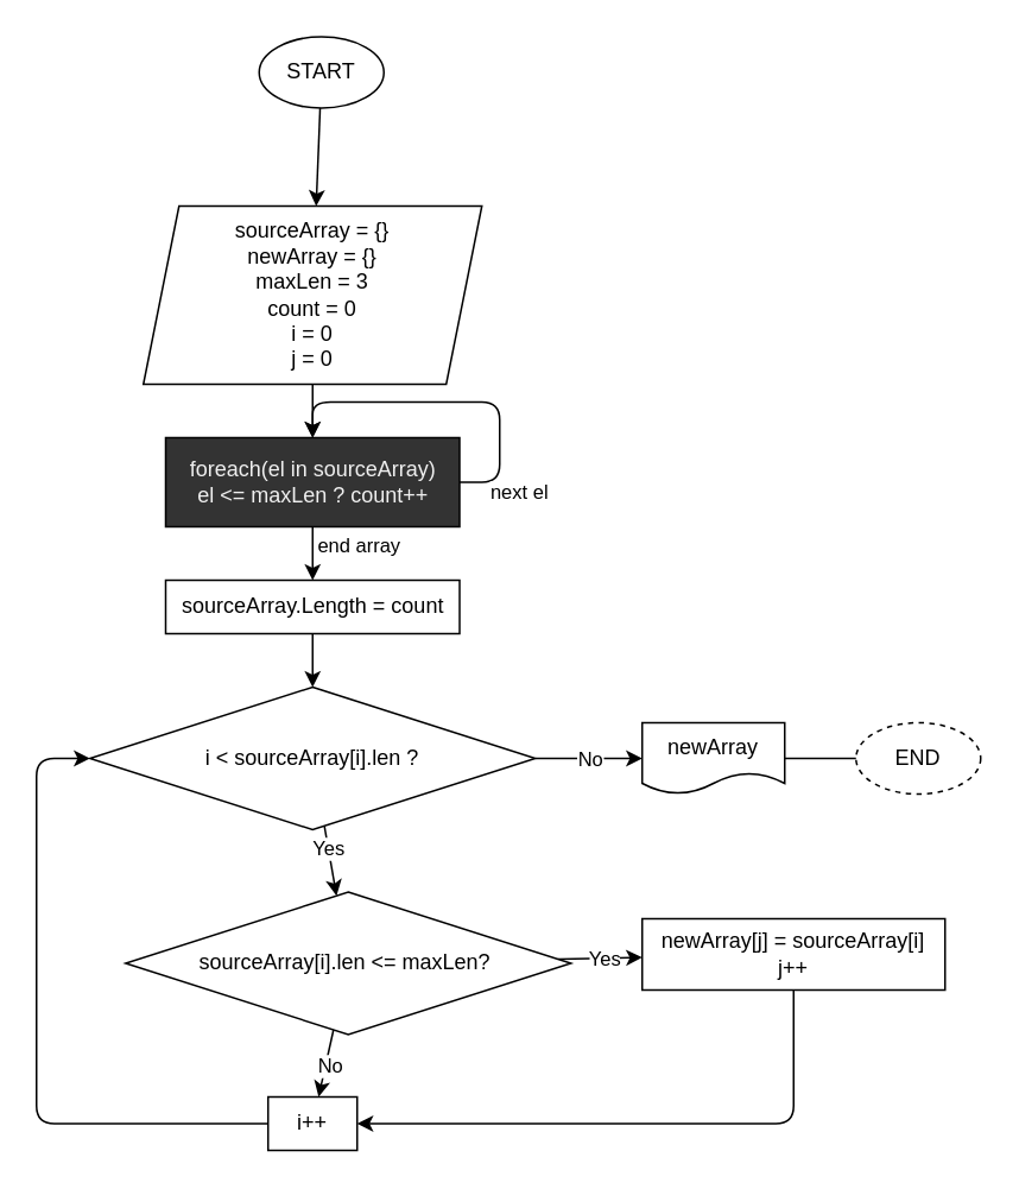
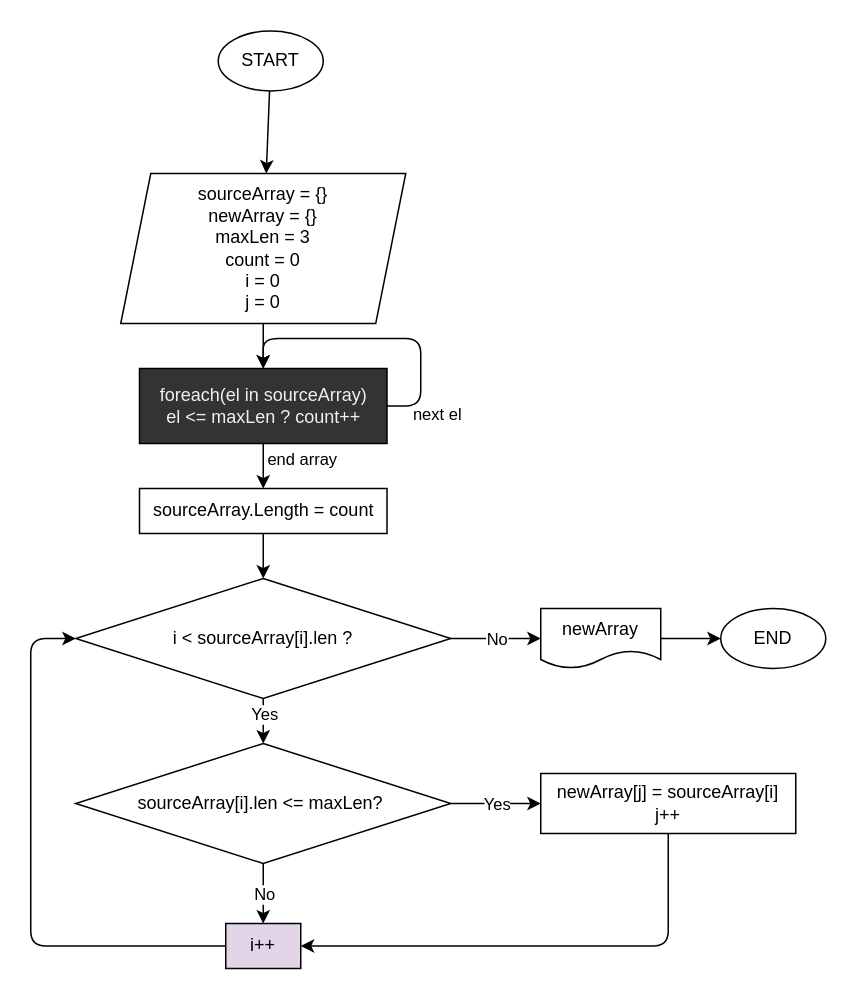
- <mxCell id="21" value="" style="edgeStyle=none;html=1;endArrow=none;" parent="1" source="22" target="4" edge="1"><mxGeometry relative="1" as="geometry" /></mxCell>
+ <mxCell id="21" value="" style="edgeStyle=none;html=1;" parent="1" source="22" target="4" edge="1"><mxGeometry relative="1" as="geometry" /></mxCell>
- <mxCell id="4" value="END" style="ellipse;whiteSpace=wrap;html=1;dashed=1;" parent="1" vertex="1"><mxGeometry x="480" y="405" width="70" height="40" as="geometry" /></mxCell>
+ <mxCell id="4" value="END" style="ellipse;whiteSpace=wrap;html=1;" parent="1" vertex="1"><mxGeometry x="480" y="405" width="70" height="40" as="geometry" /></mxCell>
- <mxCell id="11" value="sourceArray[i].len &amp;lt;= maxLen?&amp;nbsp;" style="rhombus;whiteSpace=wrap;html=1;" parent="1" vertex="1"><mxGeometry x="70" y="500" width="250" height="80" as="geometry" /></mxCell>
+ <mxCell id="11" value="sourceArray[i].len &amp;lt;= maxLen?&amp;nbsp;" style="rhombus;whiteSpace=wrap;html=1;" parent="1" vertex="1"><mxGeometry x="50" y="495" width="250" height="80" as="geometry" /></mxCell>
- <mxCell id="12" value="i++" style="whiteSpace=wrap;html=1;" parent="1" vertex="1"><mxGeometry x="150" y="615" width="50" height="30" as="geometry" /></mxCell>
+ <mxCell id="12" value="i++" style="whiteSpace=wrap;html=1;fillColor=#e1d5e7;" parent="1" vertex="1"><mxGeometry x="150" y="615" width="50" height="30" as="geometry" /></mxCell>
